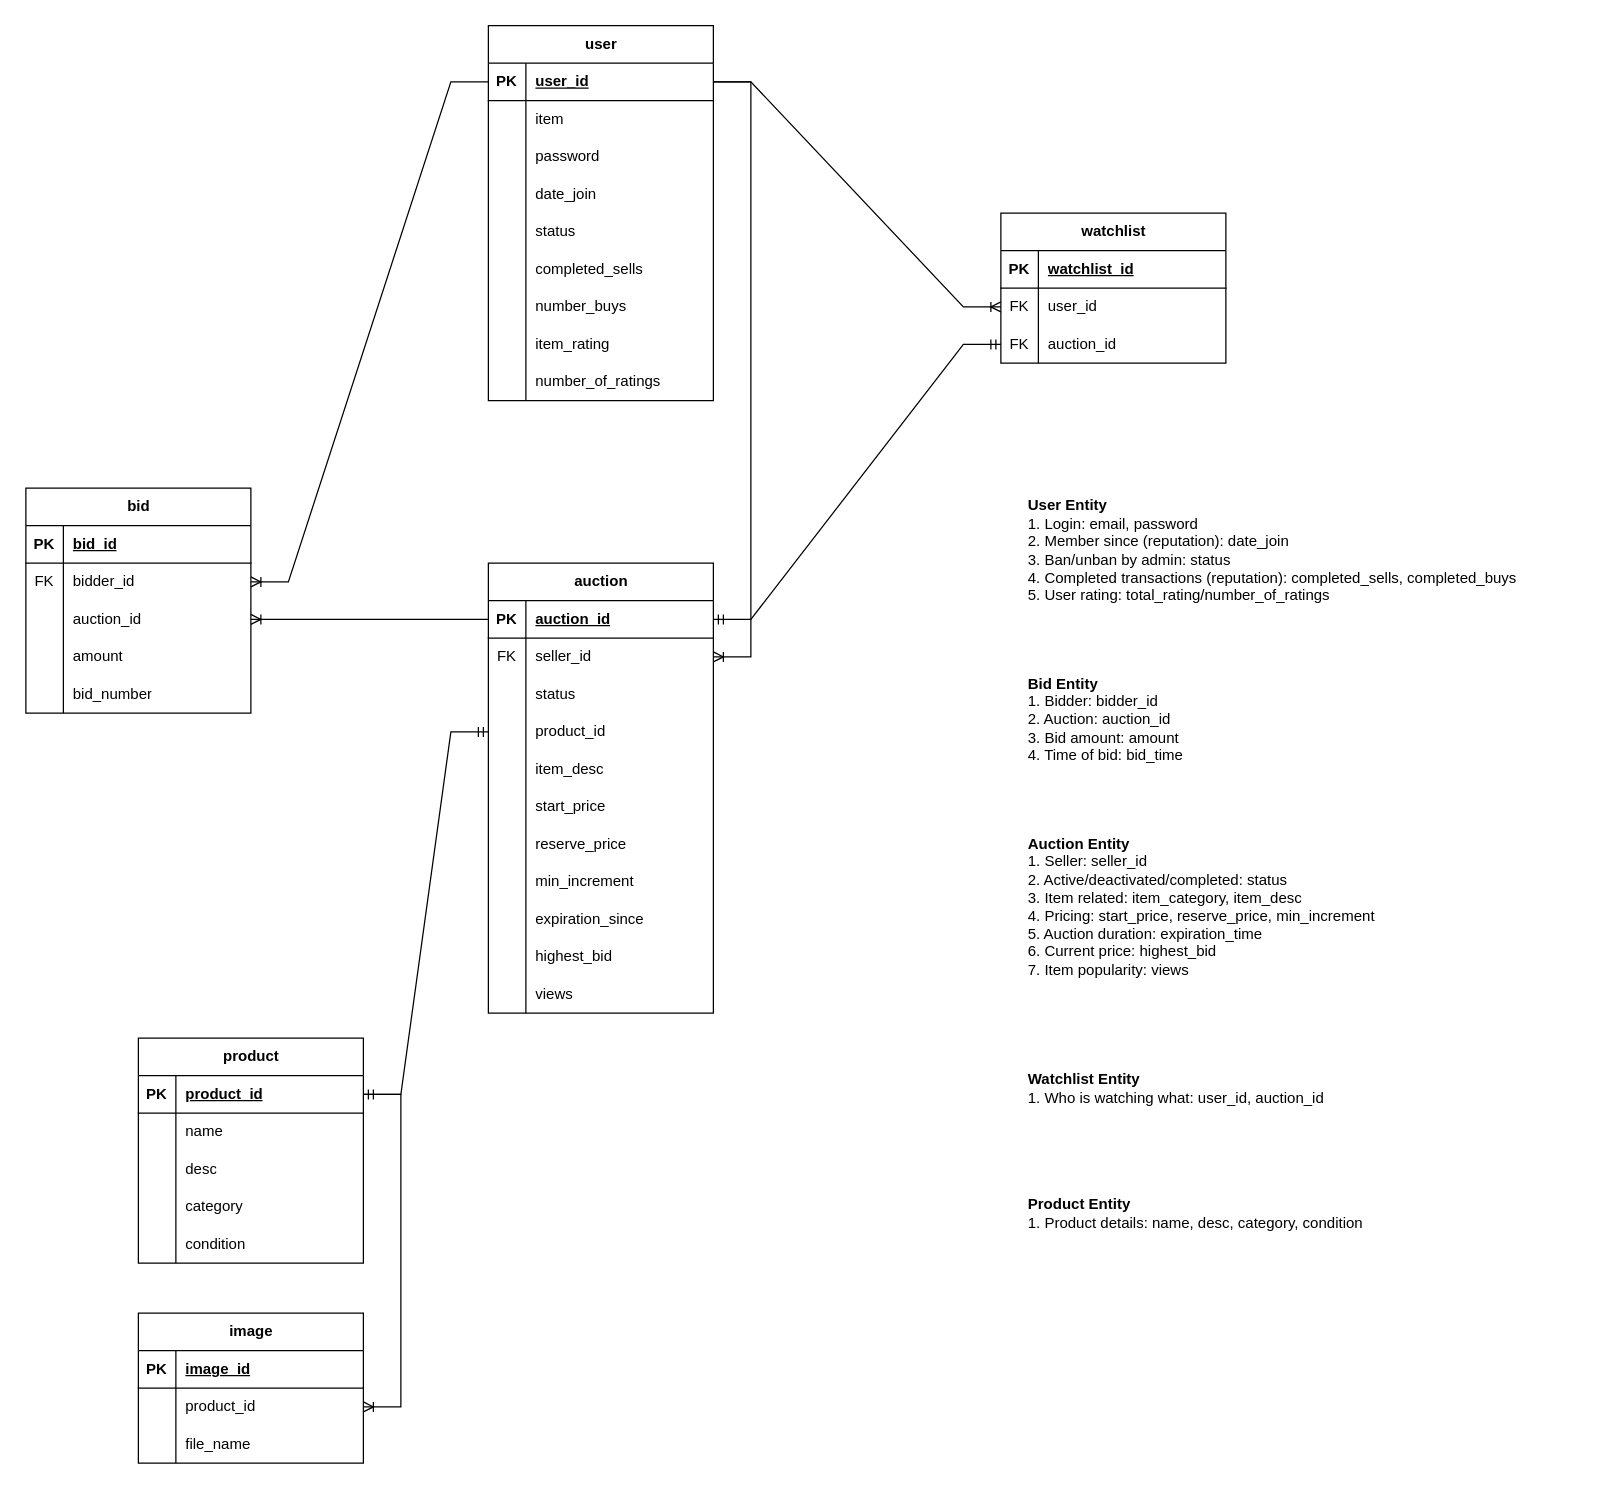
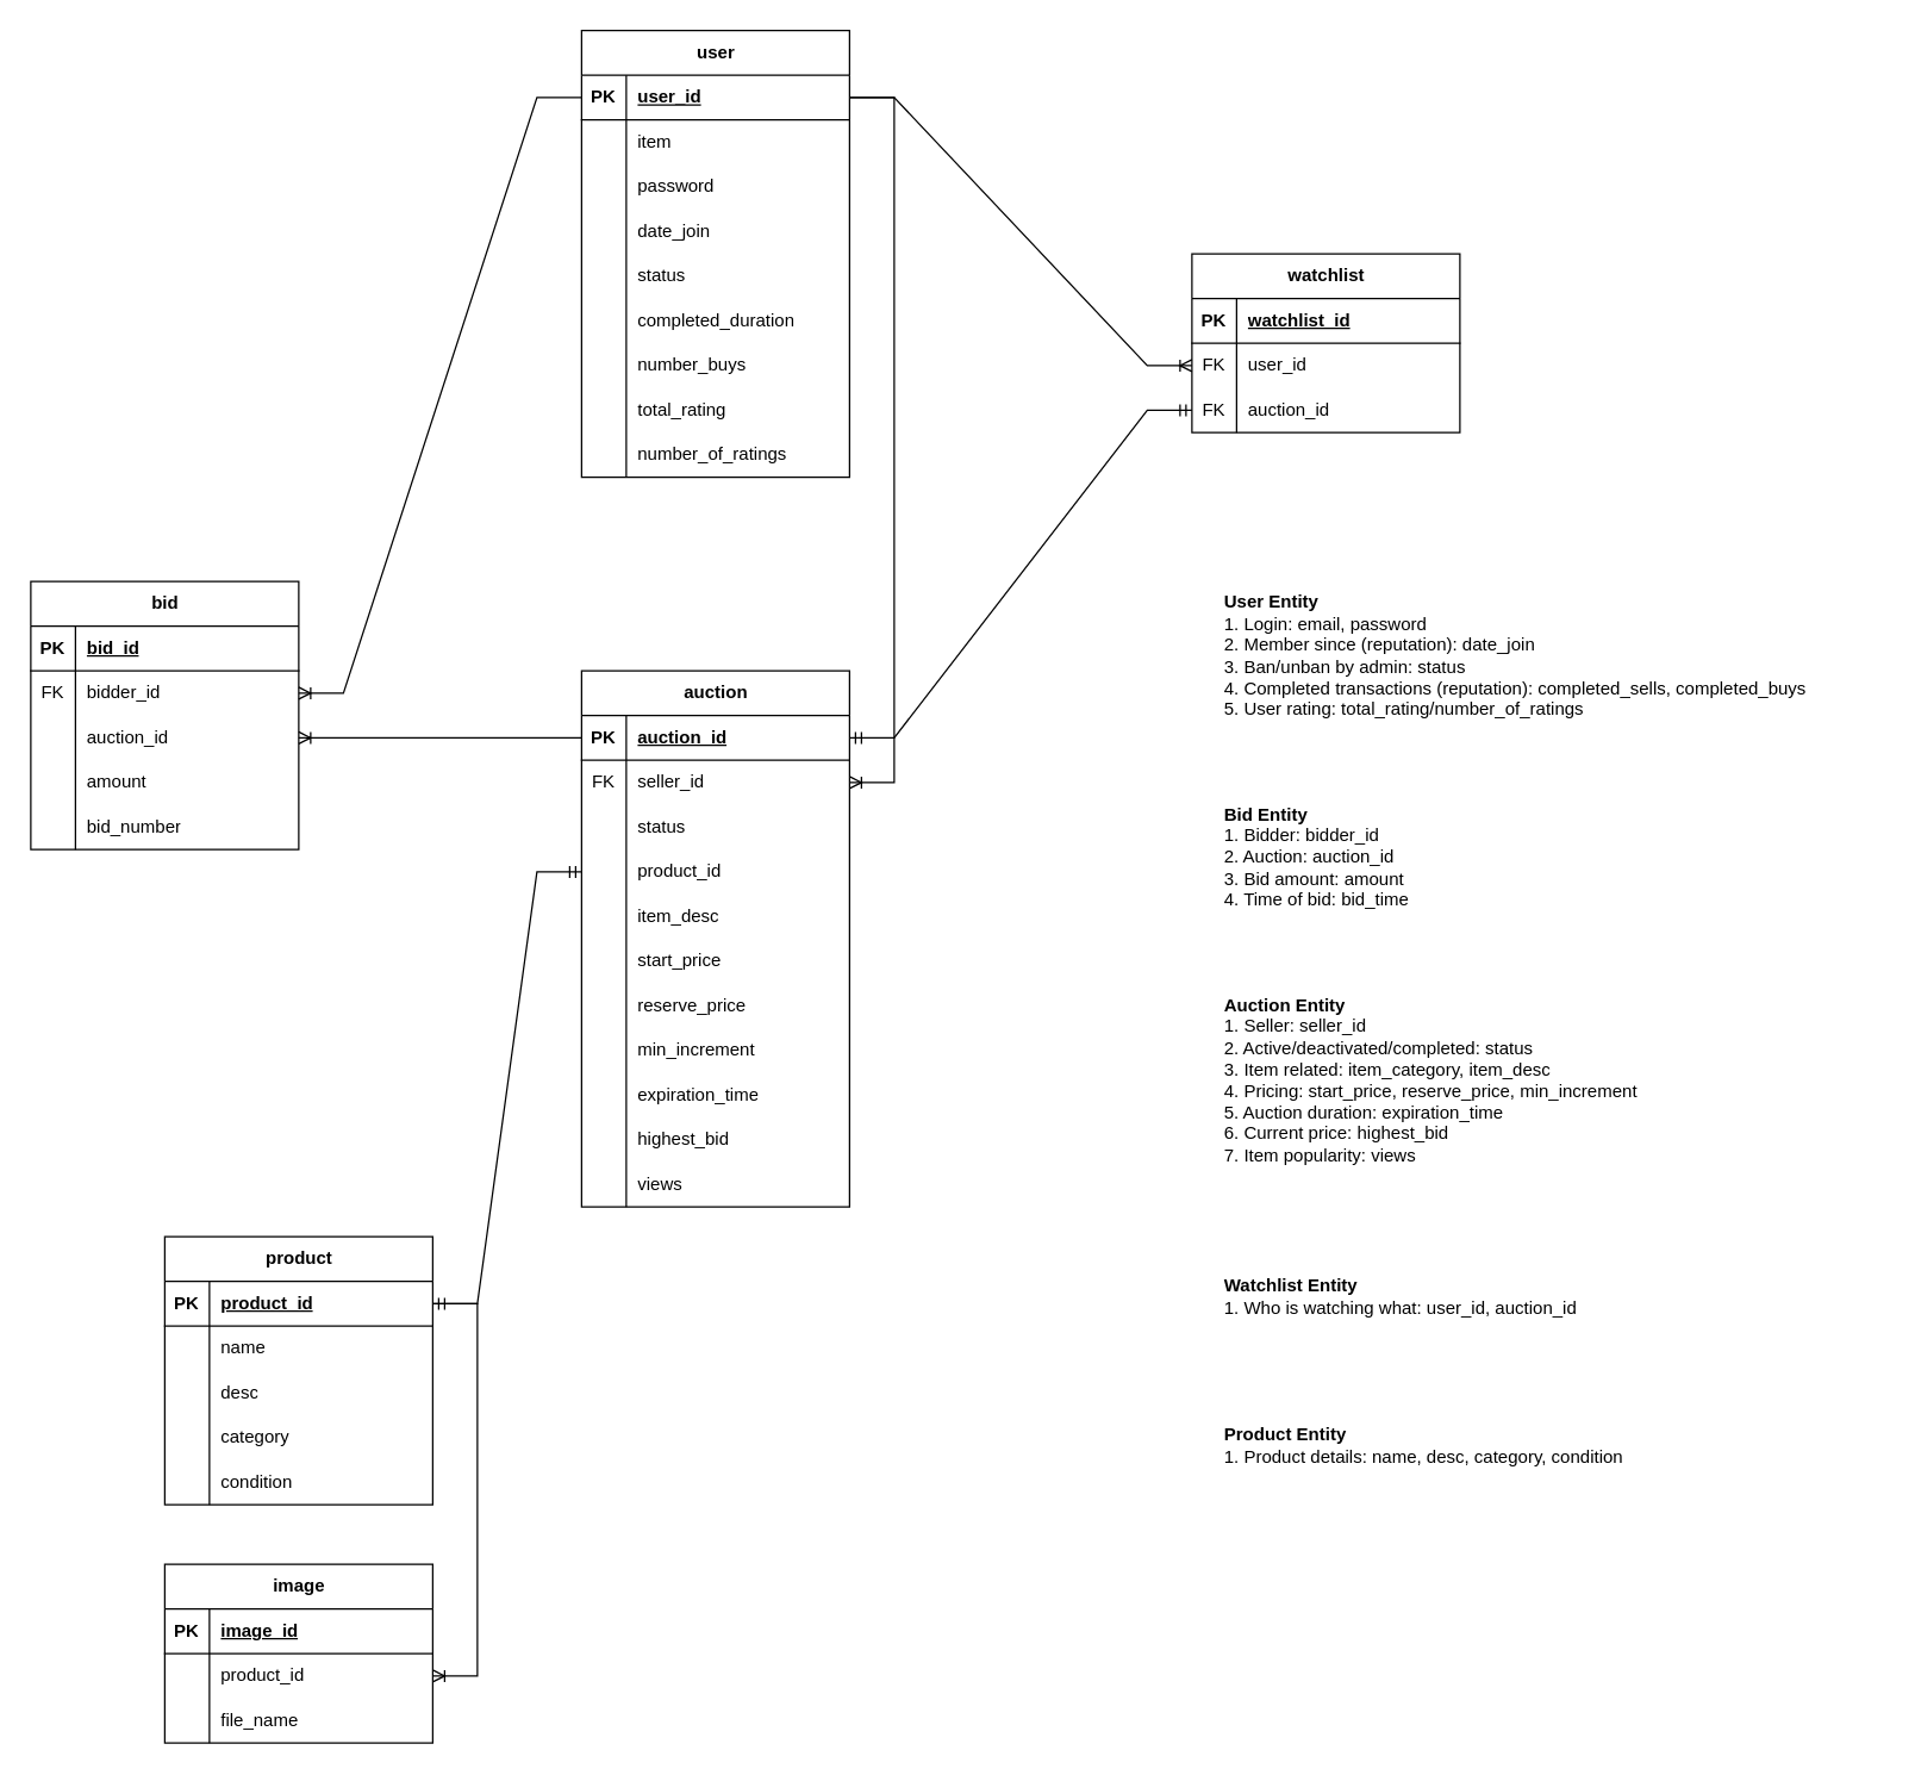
- <mxCell id="20" value="completed_sells" style="shape=partialRectangle;connectable=0;fillColor=none;top=0;left=0;bottom=0;right=0;align=left;spacingLeft=6;overflow=hidden;whiteSpace=wrap;html=1;" vertex="1" parent="18"><mxGeometry x="30" width="150" height="30" as="geometry"><mxRectangle width="150" height="30" as="alternateBounds" /></mxGeometry></mxCell>
+ <mxCell id="20" value="completed_duration" style="shape=partialRectangle;connectable=0;fillColor=none;top=0;left=0;bottom=0;right=0;align=left;spacingLeft=6;overflow=hidden;whiteSpace=wrap;html=1;" vertex="1" parent="18"><mxGeometry x="30" width="150" height="30" as="geometry"><mxRectangle width="150" height="30" as="alternateBounds" /></mxGeometry></mxCell>
- <mxCell id="26" value="item_rating" style="shape=partialRectangle;connectable=0;fillColor=none;top=0;left=0;bottom=0;right=0;align=left;spacingLeft=6;overflow=hidden;whiteSpace=wrap;html=1;" vertex="1" parent="24"><mxGeometry x="30" width="150" height="30" as="geometry"><mxRectangle width="150" height="30" as="alternateBounds" /></mxGeometry></mxCell>
+ <mxCell id="26" value="total_rating" style="shape=partialRectangle;connectable=0;fillColor=none;top=0;left=0;bottom=0;right=0;align=left;spacingLeft=6;overflow=hidden;whiteSpace=wrap;html=1;" vertex="1" parent="24"><mxGeometry x="30" width="150" height="30" as="geometry"><mxRectangle width="150" height="30" as="alternateBounds" /></mxGeometry></mxCell>
- <mxCell id="73" value="expiration_since" style="shape=partialRectangle;connectable=0;fillColor=none;top=0;left=0;bottom=0;right=0;align=left;spacingLeft=6;overflow=hidden;whiteSpace=wrap;html=1;" vertex="1" parent="71"><mxGeometry x="30" width="150" height="30" as="geometry"><mxRectangle width="150" height="30" as="alternateBounds" /></mxGeometry></mxCell>
+ <mxCell id="73" value="expiration_time" style="shape=partialRectangle;connectable=0;fillColor=none;top=0;left=0;bottom=0;right=0;align=left;spacingLeft=6;overflow=hidden;whiteSpace=wrap;html=1;" vertex="1" parent="71"><mxGeometry x="30" width="150" height="30" as="geometry"><mxRectangle width="150" height="30" as="alternateBounds" /></mxGeometry></mxCell>
